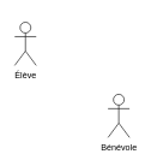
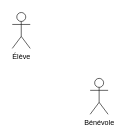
- <mxCell id="2" value="Élève" style="shape=umlActor;verticalLabelPosition=bottom;verticalAlign=top;html=1;" vertex="1" parent="1"><mxGeometry x="20" y="30" width="30" height="60" as="geometry" /></mxCell>
+ <mxCell id="2" value="Élève" style="shape=umlActor;verticalLabelPosition=bottom;verticalAlign=top;html=1;" vertex="1" parent="1"><mxGeometry x="20" y="20" width="30" height="60" as="geometry" /></mxCell>
